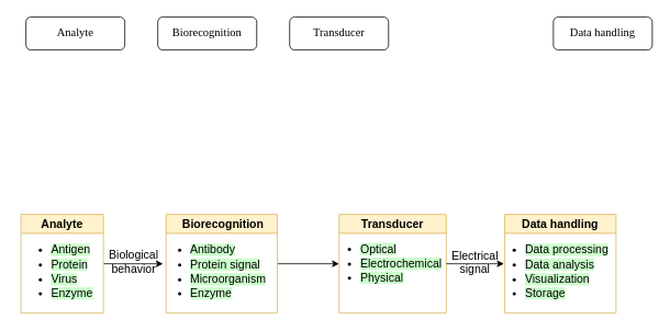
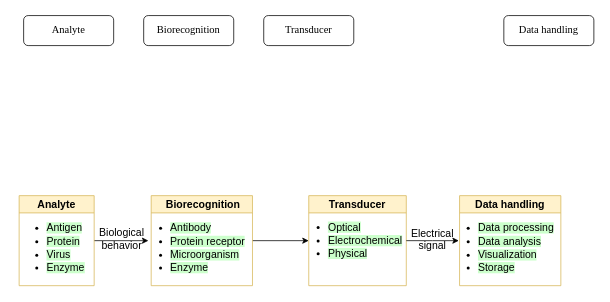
- <mxCell id="11" value="&lt;ul&gt;&lt;li style=&quot;text-align: justify&quot;&gt;&lt;span style=&quot;background-color: rgb(204 , 255 , 204)&quot;&gt;&lt;font face=&quot;Helvetica&quot;&gt;Antibody&lt;/font&gt;&lt;/span&gt;&lt;/li&gt;&lt;li style=&quot;text-align: justify&quot;&gt;&lt;span style=&quot;background-color: rgb(204 , 255 , 204)&quot;&gt;&lt;font face=&quot;Helvetica&quot;&gt;Protein signal&lt;/font&gt;&lt;/span&gt;&lt;/li&gt;&lt;li style=&quot;text-align: justify&quot;&gt;&lt;span style=&quot;background-color: rgb(204 , 255 , 204)&quot;&gt;&lt;font face=&quot;Helvetica&quot;&gt;Microorganism&lt;/font&gt;&lt;/span&gt;&lt;/li&gt;&lt;li style=&quot;text-align: justify&quot;&gt;&lt;span style=&quot;background-color: rgb(204 , 255 , 204)&quot;&gt;&lt;font face=&quot;Helvetica&quot;&gt;Enzyme&lt;/font&gt;&lt;/span&gt;&lt;/li&gt;&lt;/ul&gt;" style="text;html=1;align=center;verticalAlign=middle;resizable=0;points=[];autosize=1;strokeColor=none;fontSize=14;fontFamily=Times New Roman;" vertex="1" parent="10"><mxGeometry x="-25" y="20" width="160" height="100" as="geometry" /></mxCell>
+ <mxCell id="11" value="&lt;ul&gt;&lt;li style=&quot;text-align: justify&quot;&gt;&lt;span style=&quot;background-color: rgb(204 , 255 , 204)&quot;&gt;&lt;font face=&quot;Helvetica&quot;&gt;Antibody&lt;/font&gt;&lt;/span&gt;&lt;/li&gt;&lt;li style=&quot;text-align: justify&quot;&gt;&lt;span style=&quot;background-color: rgb(204 , 255 , 204)&quot;&gt;&lt;font face=&quot;Helvetica&quot;&gt;Protein receptor&lt;/font&gt;&lt;/span&gt;&lt;/li&gt;&lt;li style=&quot;text-align: justify&quot;&gt;&lt;span style=&quot;background-color: rgb(204 , 255 , 204)&quot;&gt;&lt;font face=&quot;Helvetica&quot;&gt;Microorganism&lt;/font&gt;&lt;/span&gt;&lt;/li&gt;&lt;li style=&quot;text-align: justify&quot;&gt;&lt;span style=&quot;background-color: rgb(204 , 255 , 204)&quot;&gt;&lt;font face=&quot;Helvetica&quot;&gt;Enzyme&lt;/font&gt;&lt;/span&gt;&lt;/li&gt;&lt;/ul&gt;" style="text;html=1;align=center;verticalAlign=middle;resizable=0;points=[];autosize=1;strokeColor=none;fontSize=14;fontFamily=Times New Roman;" vertex="1" parent="10"><mxGeometry x="-25" y="20" width="160" height="100" as="geometry" /></mxCell>
